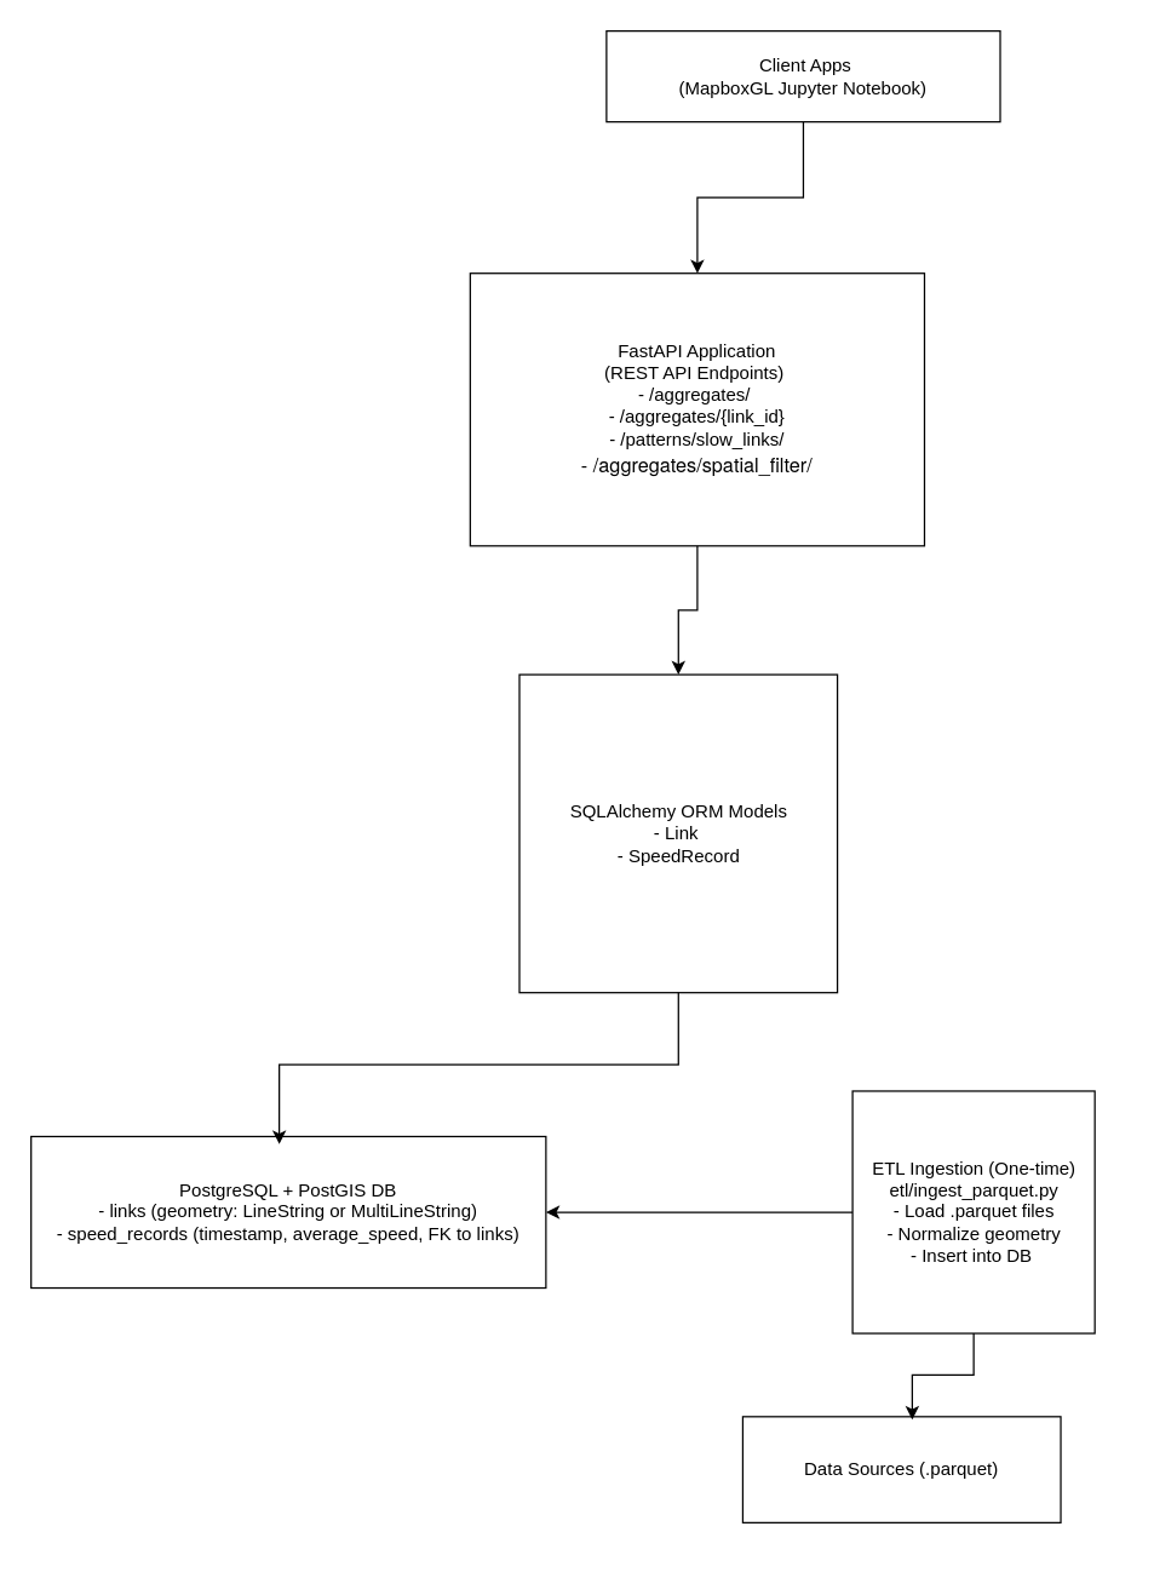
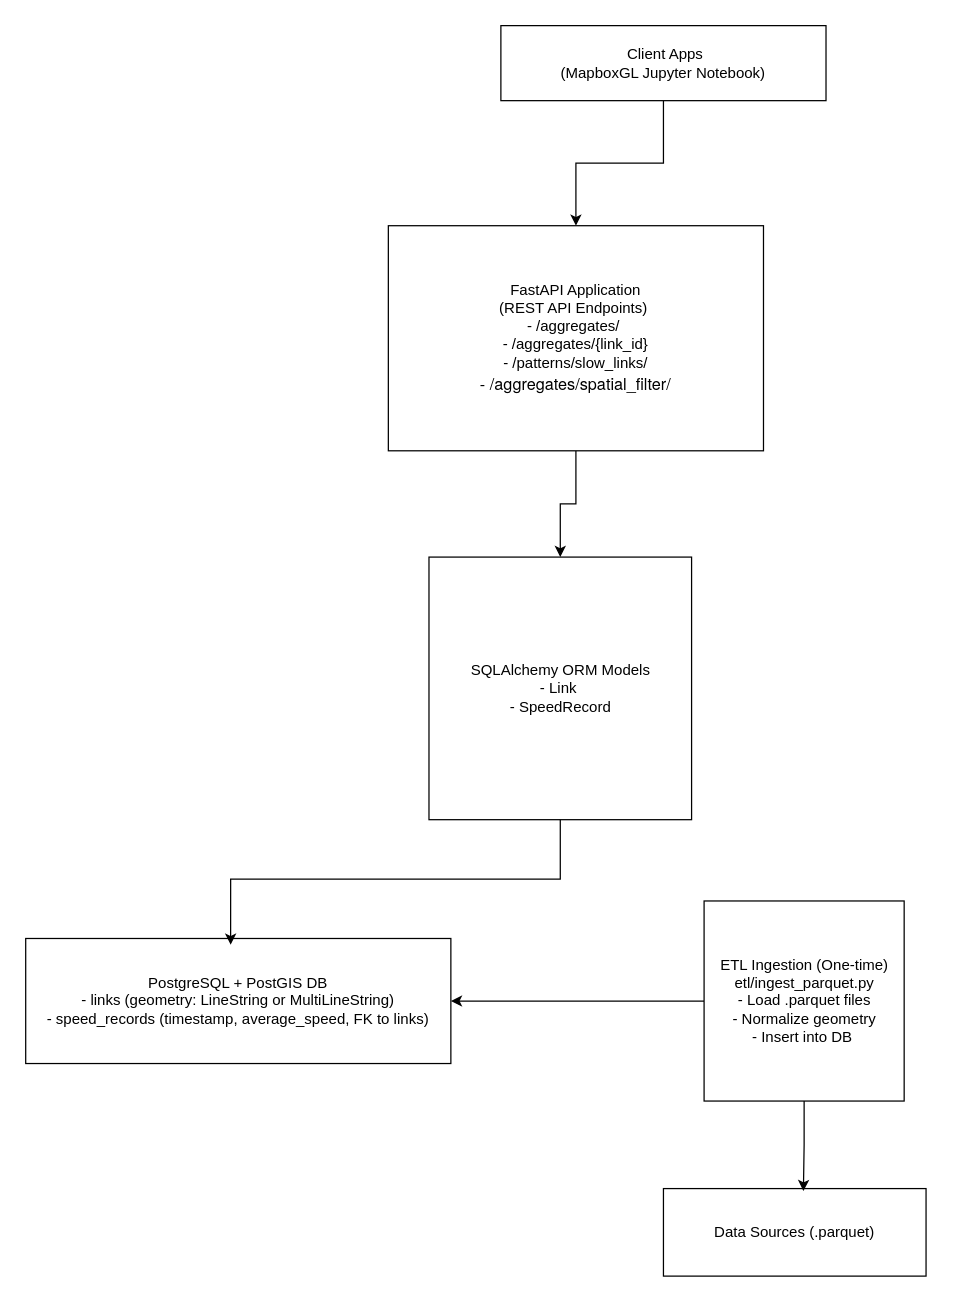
- <mxCell id="11" value="Data Sources (.parquet)" style="rounded=0;whiteSpace=wrap;html=1;" vertex="1" parent="1"><mxGeometry x="490" y="935" width="210" height="70" as="geometry" /></mxCell>
+ <mxCell id="11" value="Data Sources (.parquet)" style="rounded=0;whiteSpace=wrap;html=1;" vertex="1" parent="1"><mxGeometry x="530" y="950" width="210" height="70" as="geometry" /></mxCell>
